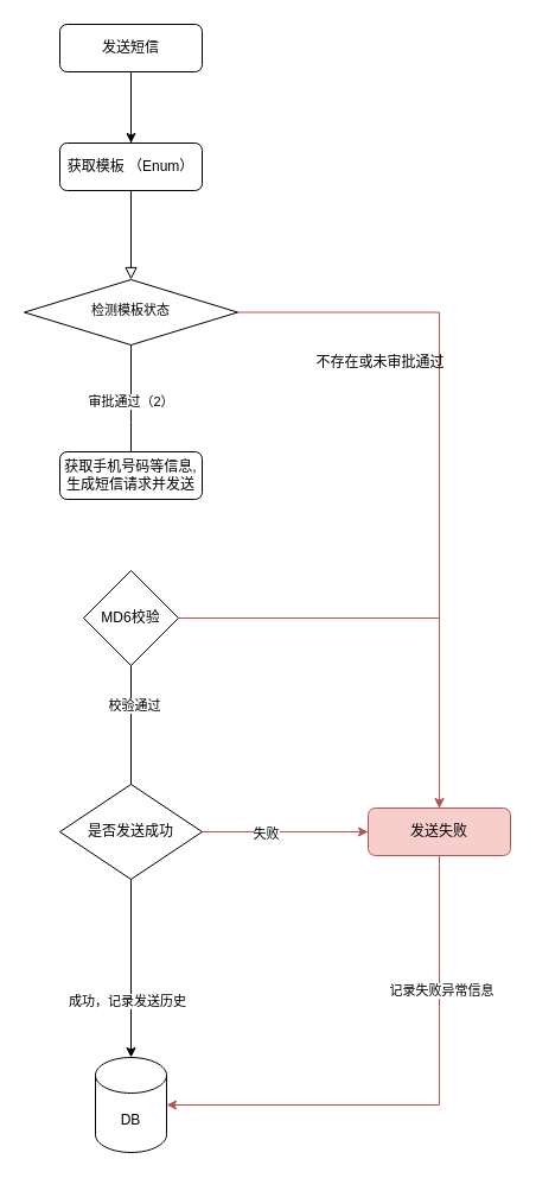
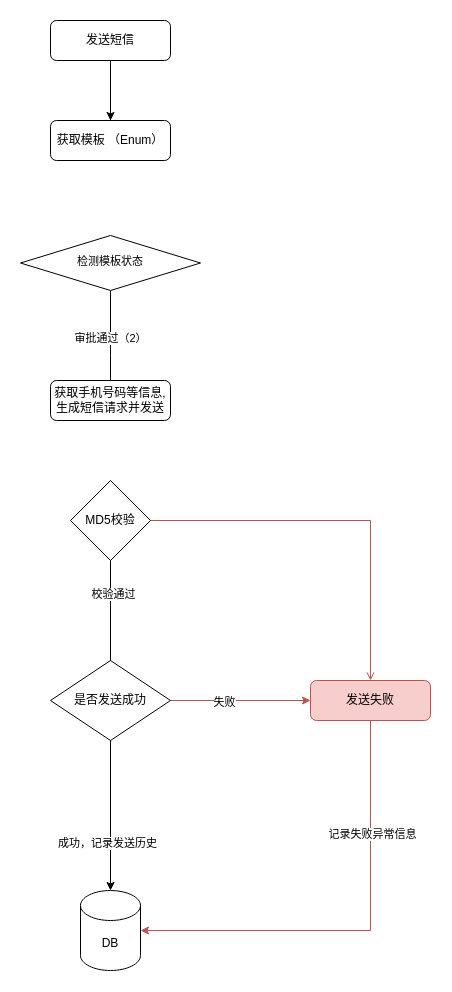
- <mxCell id="2" value="" style="rounded=0;html=1;jettySize=auto;orthogonalLoop=1;fontSize=11;endArrow=block;endFill=0;endSize=8;strokeWidth=1;shadow=0;labelBackgroundColor=none;edgeStyle=orthogonalEdgeStyle;startArrow=none;" parent="1" source="12" target="8" edge="1"><mxGeometry relative="1" as="geometry" /></mxCell>
- <mxCell id="14" value="不存在或未审批通过" style="text;html=1;align=center;verticalAlign=middle;resizable=0;points=[];autosize=1;strokeColor=none;fillColor=none;" vertex="1" parent="1"><mxGeometry x="255" y="290" width="130" height="30" as="geometry" /></mxCell>
- <mxCell id="5" style="edgeStyle=orthogonalEdgeStyle;rounded=0;orthogonalLoop=1;jettySize=auto;html=1;exitX=1;exitY=0.5;exitDx=0;exitDy=0;entryX=0.5;entryY=0;entryDx=0;entryDy=0;fillColor=#f8cecc;strokeColor=#b85450;" edge="1" parent="1" source="8" target="11"><mxGeometry relative="1" as="geometry" /></mxCell>
- <mxCell id="25" value="MD6校验" style="rhombus;whiteSpace=wrap;html=1;" vertex="1" parent="1"><mxGeometry x="70" y="480" width="80" height="80" as="geometry" /></mxCell>
+ <mxCell id="25" value="MD5校验" style="rhombus;whiteSpace=wrap;html=1;" vertex="1" parent="1"><mxGeometry x="70" y="480" width="80" height="80" as="geometry" /></mxCell>
